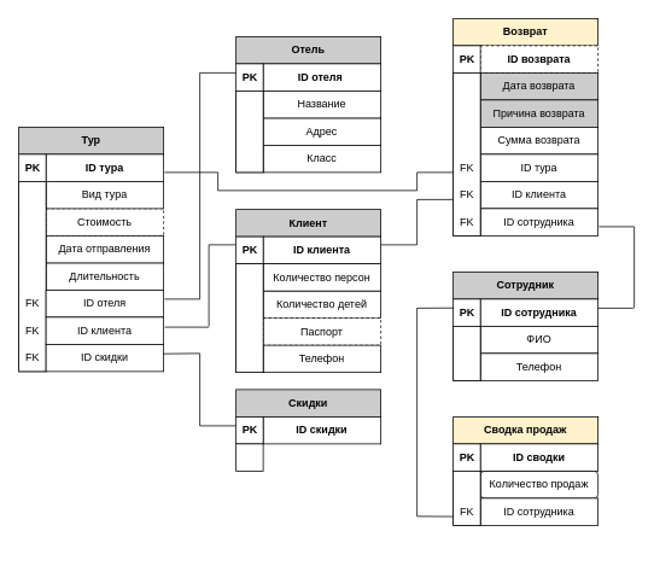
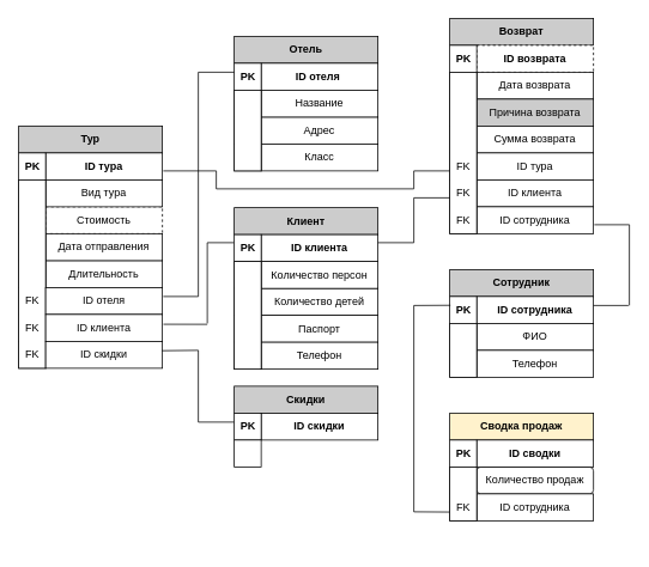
- <mxCell id="32" value="&lt;b&gt;Возврат&lt;/b&gt;" style="rounded=0;whiteSpace=wrap;html=1;strokeColor=#000000;fillColor=#fff2cc;" parent="31" vertex="1"><mxGeometry width="160" height="30" as="geometry" /></mxCell>
+ <mxCell id="32" value="&lt;b&gt;Возврат&lt;/b&gt;" style="rounded=0;whiteSpace=wrap;html=1;strokeColor=#000000;fillColor=#CCCCCC;" parent="31" vertex="1"><mxGeometry width="160" height="30" as="geometry" /></mxCell>
- <mxCell id="34" value="Дата возврата" style="rounded=0;whiteSpace=wrap;html=1;strokeColor=#000000;fillColor=#cccccc;" parent="31" vertex="1"><mxGeometry x="30" y="60" width="130" height="30" as="geometry" /></mxCell>
+ <mxCell id="34" value="Дата возврата" style="rounded=0;whiteSpace=wrap;html=1;strokeColor=#000000;" parent="31" vertex="1"><mxGeometry x="30" y="60" width="130" height="30" as="geometry" /></mxCell>
- <mxCell id="19" value="Паспорт" style="rounded=0;whiteSpace=wrap;html=1;strokeColor=#000000;dashed=1;" parent="15" vertex="1"><mxGeometry x="30" y="120" width="130" height="30" as="geometry" /></mxCell>
+ <mxCell id="19" value="Паспорт" style="rounded=0;whiteSpace=wrap;html=1;strokeColor=#000000;" parent="15" vertex="1"><mxGeometry x="30" y="120" width="130" height="30" as="geometry" /></mxCell>
